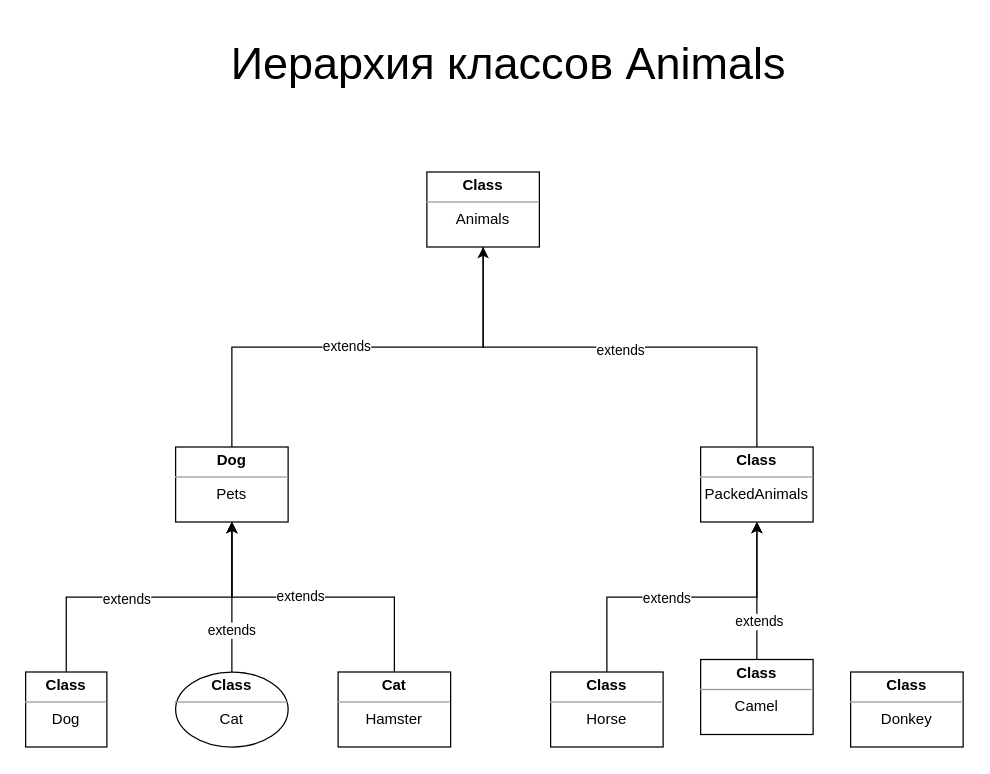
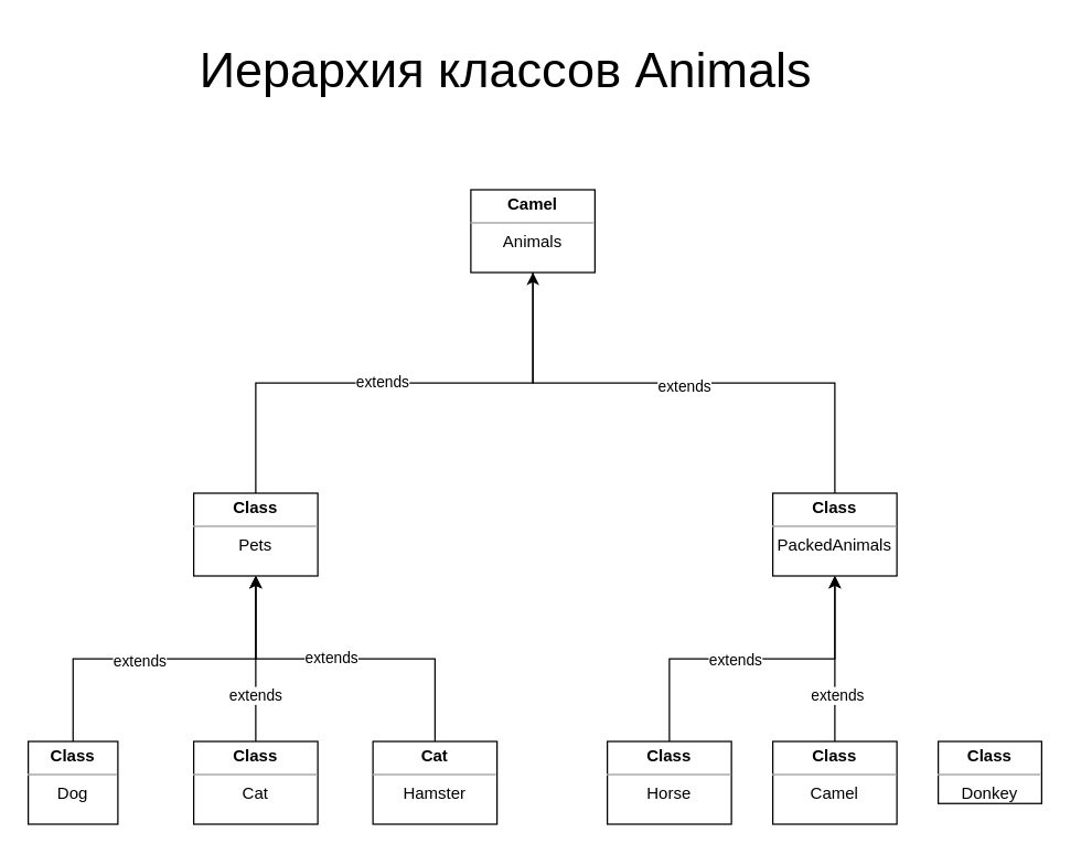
- <mxCell id="25" value="&lt;font style=&quot;font-size: 36px;&quot;&gt;Иерархия классов Animals&lt;/font&gt;" style="text;html=1;align=center;verticalAlign=middle;resizable=0;points=[];autosize=1;strokeColor=none;fillColor=none;" vertex="1" parent="1"><mxGeometry x="171" y="20" width="470" height="60" as="geometry" /></mxCell>
+ <mxCell id="25" value="&lt;font style=&quot;font-size: 36px;&quot;&gt;Иерархия классов Animals&lt;/font&gt;" style="text;html=1;align=center;verticalAlign=middle;resizable=0;points=[];autosize=1;strokeColor=none;fillColor=none;" vertex="1" parent="1"><mxGeometry x="131" y="20" width="470" height="60" as="geometry" /></mxCell>
- <mxCell id="2" value="&lt;p style=&quot;margin:0px;margin-top:4px;text-align:center;&quot;&gt;&lt;b&gt;Class&lt;/b&gt;&lt;/p&gt;&lt;hr size=&quot;1&quot;&gt;&lt;div style=&quot;text-align: center; height: 2px;&quot;&gt;Animals&lt;/div&gt;" style="verticalAlign=top;align=left;overflow=fill;fontSize=12;fontFamily=Helvetica;html=1;whiteSpace=wrap;" vertex="1" parent="1"><mxGeometry x="341" y="137" width="90" height="60" as="geometry" /></mxCell>
+ <mxCell id="2" value="&lt;p style=&quot;margin:0px;margin-top:4px;text-align:center;&quot;&gt;&lt;b&gt;Camel&lt;/b&gt;&lt;/p&gt;&lt;hr size=&quot;1&quot;&gt;&lt;div style=&quot;text-align: center; height: 2px;&quot;&gt;Animals&lt;/div&gt;" style="verticalAlign=top;align=left;overflow=fill;fontSize=12;fontFamily=Helvetica;html=1;whiteSpace=wrap;" vertex="1" parent="1"><mxGeometry x="341" y="137" width="90" height="60" as="geometry" /></mxCell>
- <mxCell id="5" value="&lt;p style=&quot;margin:0px;margin-top:4px;text-align:center;&quot;&gt;&lt;b&gt;Dog&lt;/b&gt;&lt;/p&gt;&lt;hr size=&quot;1&quot;&gt;&lt;div style=&quot;text-align: center; height: 2px;&quot;&gt;Pets&lt;/div&gt;" style="verticalAlign=top;align=left;overflow=fill;fontSize=12;fontFamily=Helvetica;html=1;whiteSpace=wrap;" vertex="1" parent="1"><mxGeometry x="140" y="357" width="90" height="60" as="geometry" /></mxCell>
+ <mxCell id="5" value="&lt;p style=&quot;margin:0px;margin-top:4px;text-align:center;&quot;&gt;&lt;b&gt;Class&lt;/b&gt;&lt;/p&gt;&lt;hr size=&quot;1&quot;&gt;&lt;div style=&quot;text-align: center; height: 2px;&quot;&gt;Pets&lt;/div&gt;" style="verticalAlign=top;align=left;overflow=fill;fontSize=12;fontFamily=Helvetica;html=1;whiteSpace=wrap;" vertex="1" parent="1"><mxGeometry x="140" y="357" width="90" height="60" as="geometry" /></mxCell>
- <mxCell id="21" value="&lt;p style=&quot;margin:0px;margin-top:4px;text-align:center;&quot;&gt;&lt;b&gt;Class&lt;/b&gt;&lt;/p&gt;&lt;hr size=&quot;1&quot;&gt;&lt;div style=&quot;text-align: center; height: 2px;&quot;&gt;Camel&lt;/div&gt;" style="verticalAlign=top;align=left;overflow=fill;fontSize=12;fontFamily=Helvetica;html=1;whiteSpace=wrap;" vertex="1" parent="1"><mxGeometry x="560" y="527" width="90" height="60" as="geometry" /></mxCell>
+ <mxCell id="21" value="&lt;p style=&quot;margin:0px;margin-top:4px;text-align:center;&quot;&gt;&lt;b&gt;Class&lt;/b&gt;&lt;/p&gt;&lt;hr size=&quot;1&quot;&gt;&lt;div style=&quot;text-align: center; height: 2px;&quot;&gt;Camel&lt;/div&gt;" style="verticalAlign=top;align=left;overflow=fill;fontSize=12;fontFamily=Helvetica;html=1;whiteSpace=wrap;" vertex="1" parent="1"><mxGeometry x="560" y="537" width="90" height="60" as="geometry" /></mxCell>
- <mxCell id="14" value="&lt;p style=&quot;margin:0px;margin-top:4px;text-align:center;&quot;&gt;&lt;b&gt;Class&lt;/b&gt;&lt;/p&gt;&lt;hr size=&quot;1&quot;&gt;&lt;div style=&quot;text-align: center; height: 2px;&quot;&gt;Cat&lt;/div&gt;" style="ellipse;verticalAlign=top;align=left;overflow=fill;fontSize=12;fontFamily=Helvetica;html=1;whiteSpace=wrap;" vertex="1" parent="1"><mxGeometry x="140" y="537" width="90" height="60" as="geometry" /></mxCell>
+ <mxCell id="14" value="&lt;p style=&quot;margin:0px;margin-top:4px;text-align:center;&quot;&gt;&lt;b&gt;Class&lt;/b&gt;&lt;/p&gt;&lt;hr size=&quot;1&quot;&gt;&lt;div style=&quot;text-align: center; height: 2px;&quot;&gt;Cat&lt;/div&gt;" style="verticalAlign=top;align=left;overflow=fill;fontSize=12;fontFamily=Helvetica;html=1;whiteSpace=wrap;" vertex="1" parent="1"><mxGeometry x="140" y="537" width="90" height="60" as="geometry" /></mxCell>
- <mxCell id="18" value="&lt;p style=&quot;margin:0px;margin-top:4px;text-align:center;&quot;&gt;&lt;b&gt;Class&lt;/b&gt;&lt;/p&gt;&lt;hr size=&quot;1&quot;&gt;&lt;div style=&quot;text-align: center; height: 2px;&quot;&gt;Donkey&lt;/div&gt;" style="verticalAlign=top;align=left;overflow=fill;fontSize=12;fontFamily=Helvetica;html=1;whiteSpace=wrap;" vertex="1" parent="1"><mxGeometry x="680" y="537" width="90" height="60" as="geometry" /></mxCell>
+ <mxCell id="18" value="&lt;p style=&quot;margin:0px;margin-top:4px;text-align:center;&quot;&gt;&lt;b&gt;Class&lt;/b&gt;&lt;/p&gt;&lt;hr size=&quot;1&quot;&gt;&lt;div style=&quot;text-align: center; height: 2px;&quot;&gt;Donkey&lt;/div&gt;" style="verticalAlign=top;align=left;overflow=fill;fontSize=12;fontFamily=Helvetica;html=1;whiteSpace=wrap;" vertex="1" parent="1"><mxGeometry x="680" y="537" width="75" height="45" as="geometry" /></mxCell>
